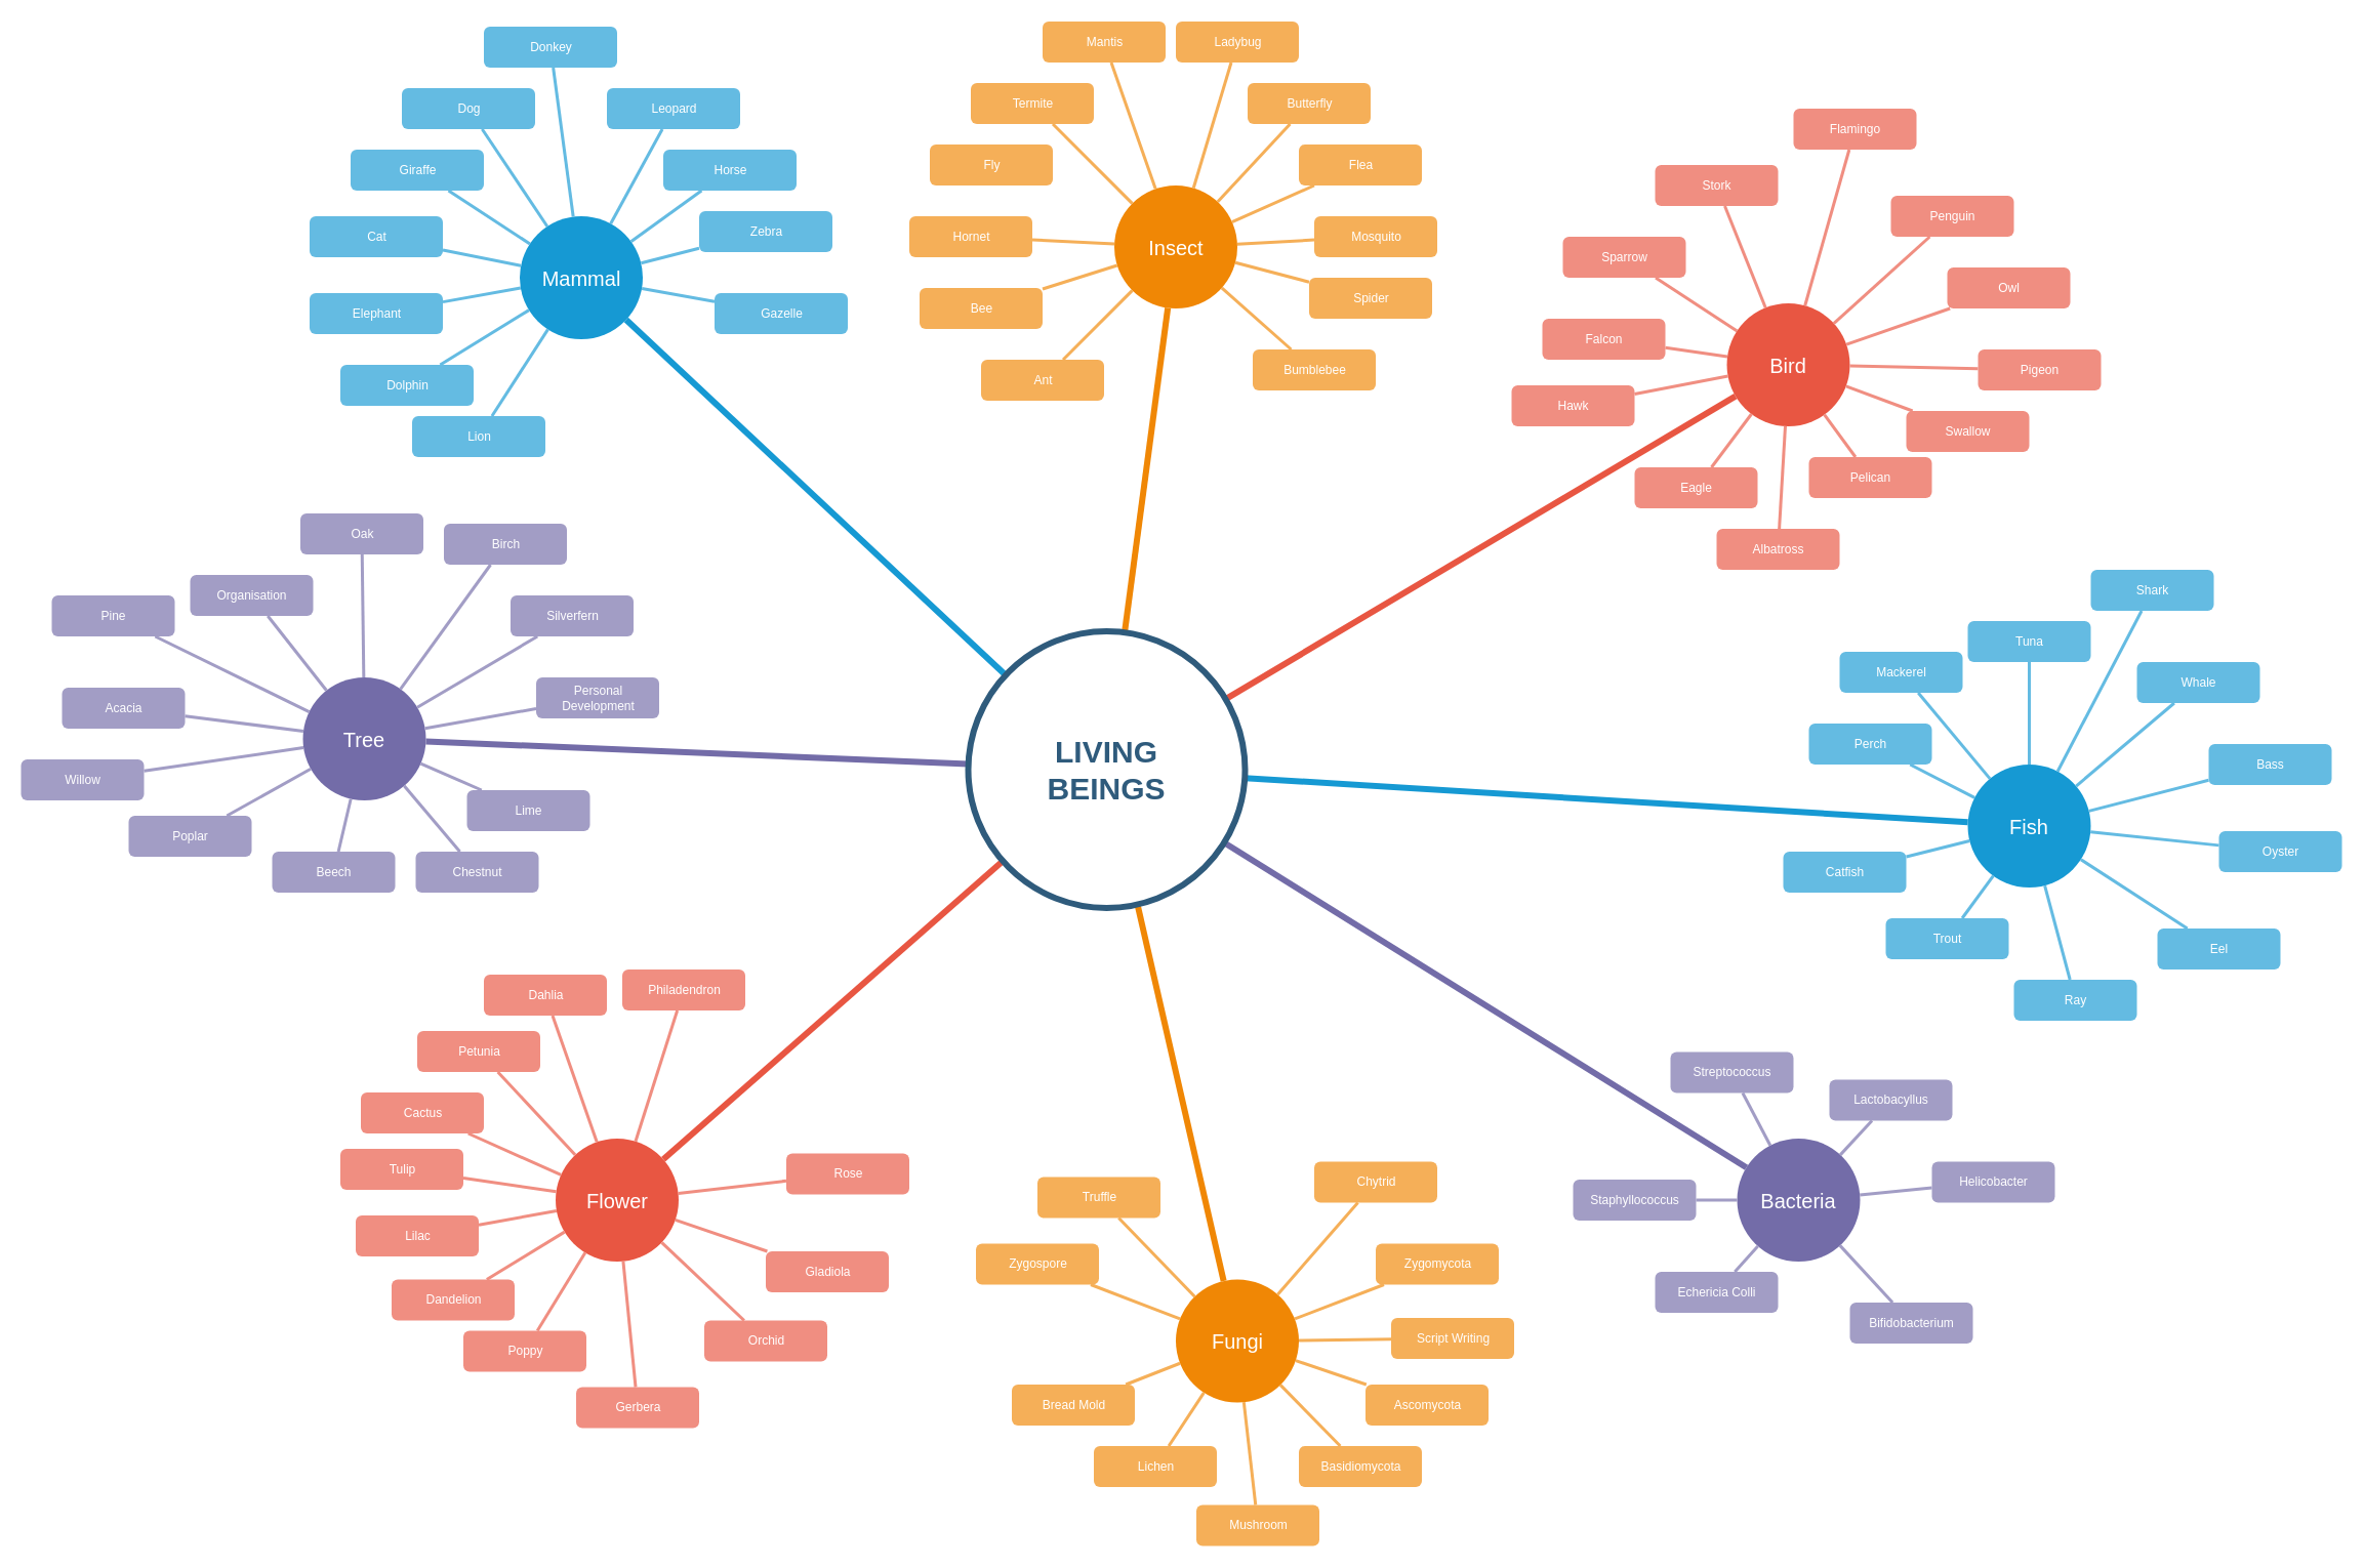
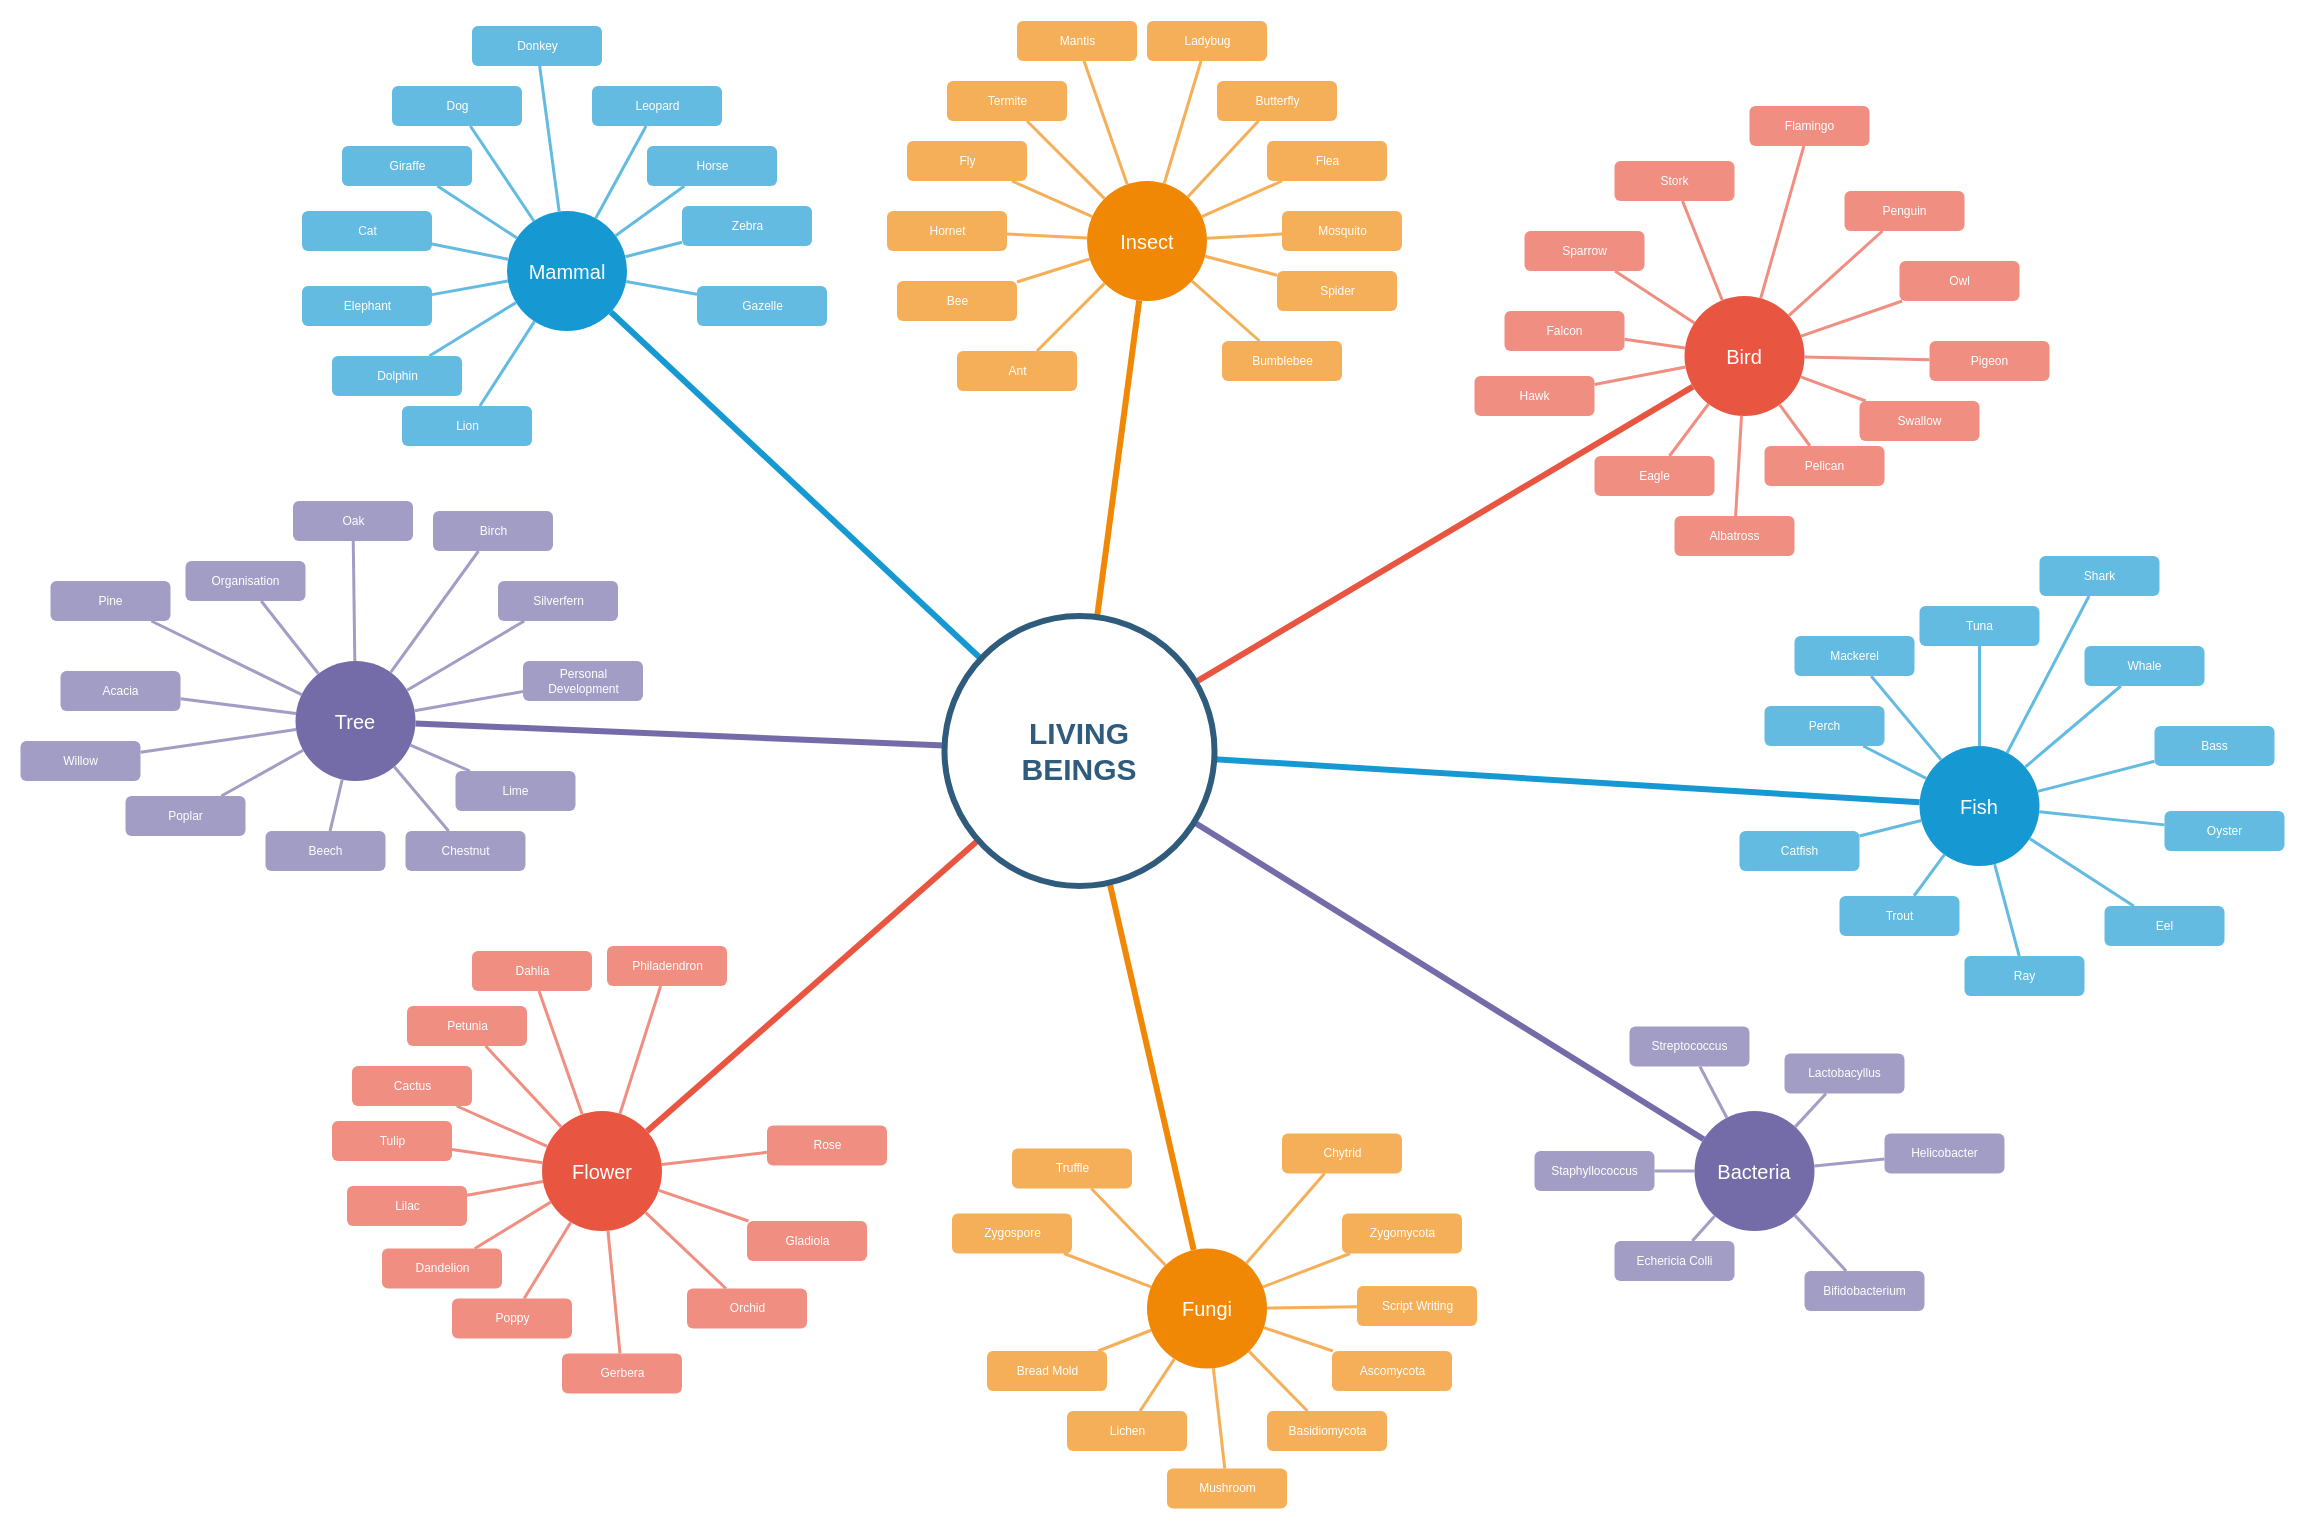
+ <mxCell id="54" value="" style="edgeStyle=none;endArrow=none;strokeWidth=3;strokeColor=#F5AF58;html=1;" edge="1" source="3" target="42" parent="1"><mxGeometry x="3.5" y="21.5" width="100" height="100" as="geometry"><mxPoint x="-13.5" y="60.5" as="sourcePoint" /><mxPoint x="86.5" y="-39.5" as="targetPoint" /></mxGeometry></mxCell>
